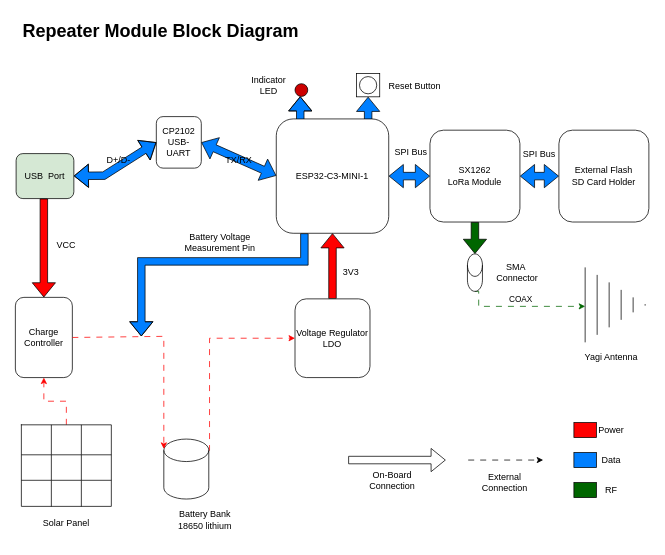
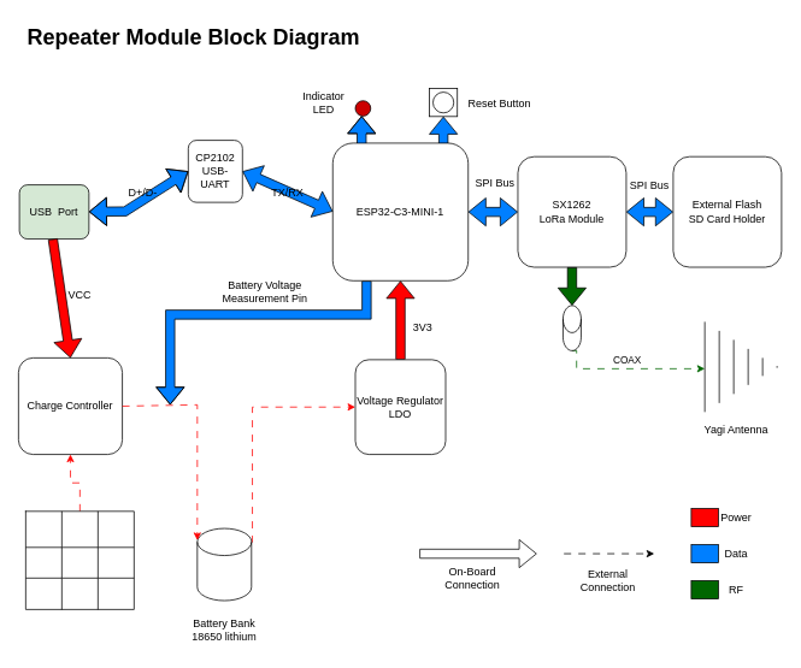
- <mxCell id="46" value="SMA &amp;nbsp;Connector" style="text;html=1;align=center;verticalAlign=middle;whiteSpace=wrap;rounded=0;" vertex="1" parent="1"><mxGeometry x="658" y="348" width="60" height="30" as="geometry" /></mxCell>
- <mxCell id="12" value="Charge Controller" style="rounded=1;whiteSpace=wrap;html=1;" vertex="1" parent="1"><mxGeometry x="20" y="396" width="76" height="107" as="geometry" /></mxCell>
+ <mxCell id="12" value="Charge Controller" style="rounded=1;whiteSpace=wrap;html=1;" vertex="1" parent="1"><mxGeometry x="20" y="396" width="115" height="107" as="geometry" /></mxCell>
- <mxCell id="25" value="Battery Bank&lt;div&gt;18650 lithium&lt;/div&gt;" style="text;html=1;align=center;verticalAlign=middle;whiteSpace=wrap;rounded=0;" vertex="1" parent="1"><mxGeometry x="213" y="673" width="120" height="40" as="geometry" /></mxCell>
+ <mxCell id="25" value="Battery Bank&lt;div&gt;18650 lithium&lt;/div&gt;" style="text;html=1;align=center;verticalAlign=middle;whiteSpace=wrap;rounded=0;" vertex="1" parent="1"><mxGeometry x="188" y="678" width="120" height="40" as="geometry" /></mxCell>
- <mxCell id="41" value="Solar Panel" style="text;html=1;align=center;verticalAlign=middle;whiteSpace=wrap;rounded=0;" vertex="1" parent="1"><mxGeometry x="28" y="678" width="120" height="40" as="geometry" /></mxCell>
